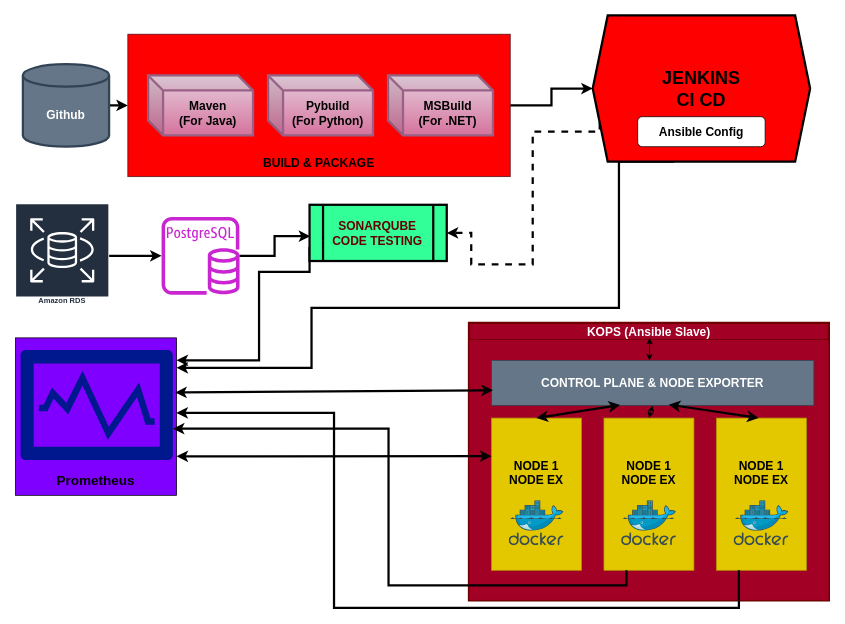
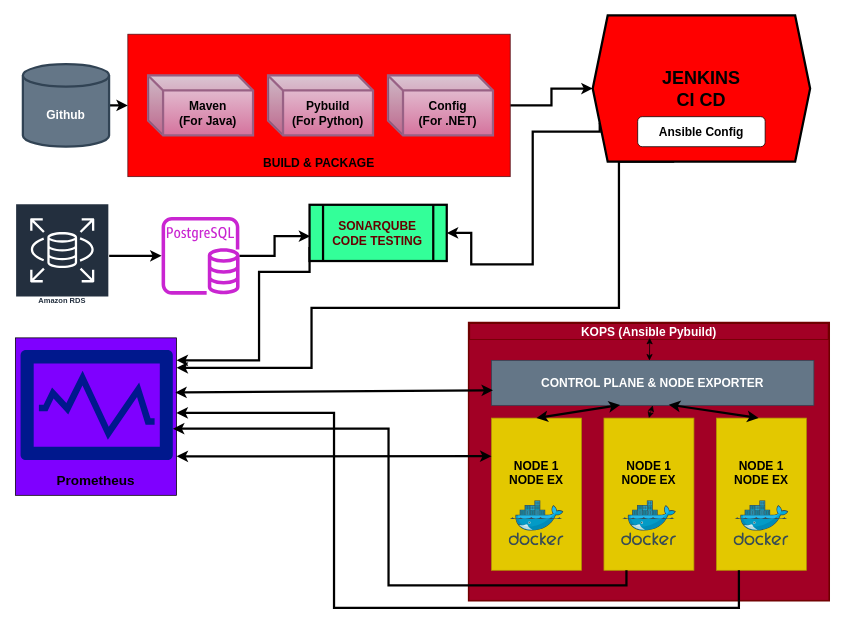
- <mxCell id="8" value="&lt;b style=&quot;font-size: 16px;&quot;&gt;&lt;font style=&quot;font-size: 16px;&quot;&gt;MSBuild&lt;/font&gt;&lt;/b&gt;&lt;div style=&quot;font-size: 16px;&quot;&gt;&lt;b style=&quot;&quot;&gt;&lt;font style=&quot;font-size: 16px;&quot;&gt;(For .NET)&lt;/font&gt;&lt;/b&gt;&lt;/div&gt;" style="shape=cube;whiteSpace=wrap;html=1;boundedLbl=1;backgroundOutline=1;darkOpacity=0.05;darkOpacity2=0.1;fillColor=#e6d0de;strokeColor=#996185;gradientColor=#d5739d;strokeWidth=3;" parent="1" vertex="1"><mxGeometry x="517" y="100" width="140" height="80" as="geometry" /></mxCell>
+ <mxCell id="8" value="&lt;b style=&quot;font-size: 16px;&quot;&gt;&lt;font style=&quot;font-size: 16px;&quot;&gt;Config&lt;/font&gt;&lt;/b&gt;&lt;div style=&quot;font-size: 16px;&quot;&gt;&lt;b style=&quot;&quot;&gt;&lt;font style=&quot;font-size: 16px;&quot;&gt;(For .NET)&lt;/font&gt;&lt;/b&gt;&lt;/div&gt;" style="shape=cube;whiteSpace=wrap;html=1;boundedLbl=1;backgroundOutline=1;darkOpacity=0.05;darkOpacity2=0.1;fillColor=#e6d0de;strokeColor=#996185;gradientColor=#d5739d;strokeWidth=3;" parent="1" vertex="1"><mxGeometry x="517" y="100" width="140" height="80" as="geometry" /></mxCell>
- <mxCell id="9" style="edgeStyle=orthogonalEdgeStyle;rounded=0;orthogonalLoop=1;jettySize=auto;html=1;exitX=0;exitY=0.75;exitDx=0;exitDy=0;entryX=1;entryY=0.5;entryDx=0;entryDy=0;strokeColor=#000000;strokeWidth=3;dashed=1;" parent="1" source="11" target="16" edge="1"><mxGeometry relative="1" as="geometry"><Array as="points"><mxPoint x="799" y="175" /><mxPoint x="710" y="175" /><mxPoint x="710" y="352" /><mxPoint x="628" y="352" /></Array></mxGeometry></mxCell>
+ <mxCell id="9" style="edgeStyle=orthogonalEdgeStyle;rounded=0;orthogonalLoop=1;jettySize=auto;html=1;exitX=0;exitY=0.75;exitDx=0;exitDy=0;entryX=1;entryY=0.5;entryDx=0;entryDy=0;strokeColor=#000000;strokeWidth=3;" parent="1" source="11" target="16" edge="1"><mxGeometry relative="1" as="geometry"><Array as="points"><mxPoint x="799" y="175" /><mxPoint x="710" y="175" /><mxPoint x="710" y="352" /><mxPoint x="628" y="352" /></Array></mxGeometry></mxCell>
- <mxCell id="21" value="&lt;font style=&quot;font-size: 16px;&quot;&gt;KOPS (Ansible Slave)&lt;/font&gt;" style="swimlane;whiteSpace=wrap;html=1;strokeWidth=3;strokeColor=#6F0000;fillColor=#a20025;fontColor=#ffffff;" vertex="1" parent="1"><mxGeometry x="625" y="430" width="480" height="370" as="geometry" /></mxCell>
+ <mxCell id="21" value="&lt;font style=&quot;font-size: 16px;&quot;&gt;KOPS (Ansible Pybuild)&lt;/font&gt;" style="swimlane;whiteSpace=wrap;html=1;strokeWidth=3;strokeColor=#6F0000;fillColor=#a20025;fontColor=#ffffff;" vertex="1" parent="1"><mxGeometry x="625" y="430" width="480" height="370" as="geometry" /></mxCell>
